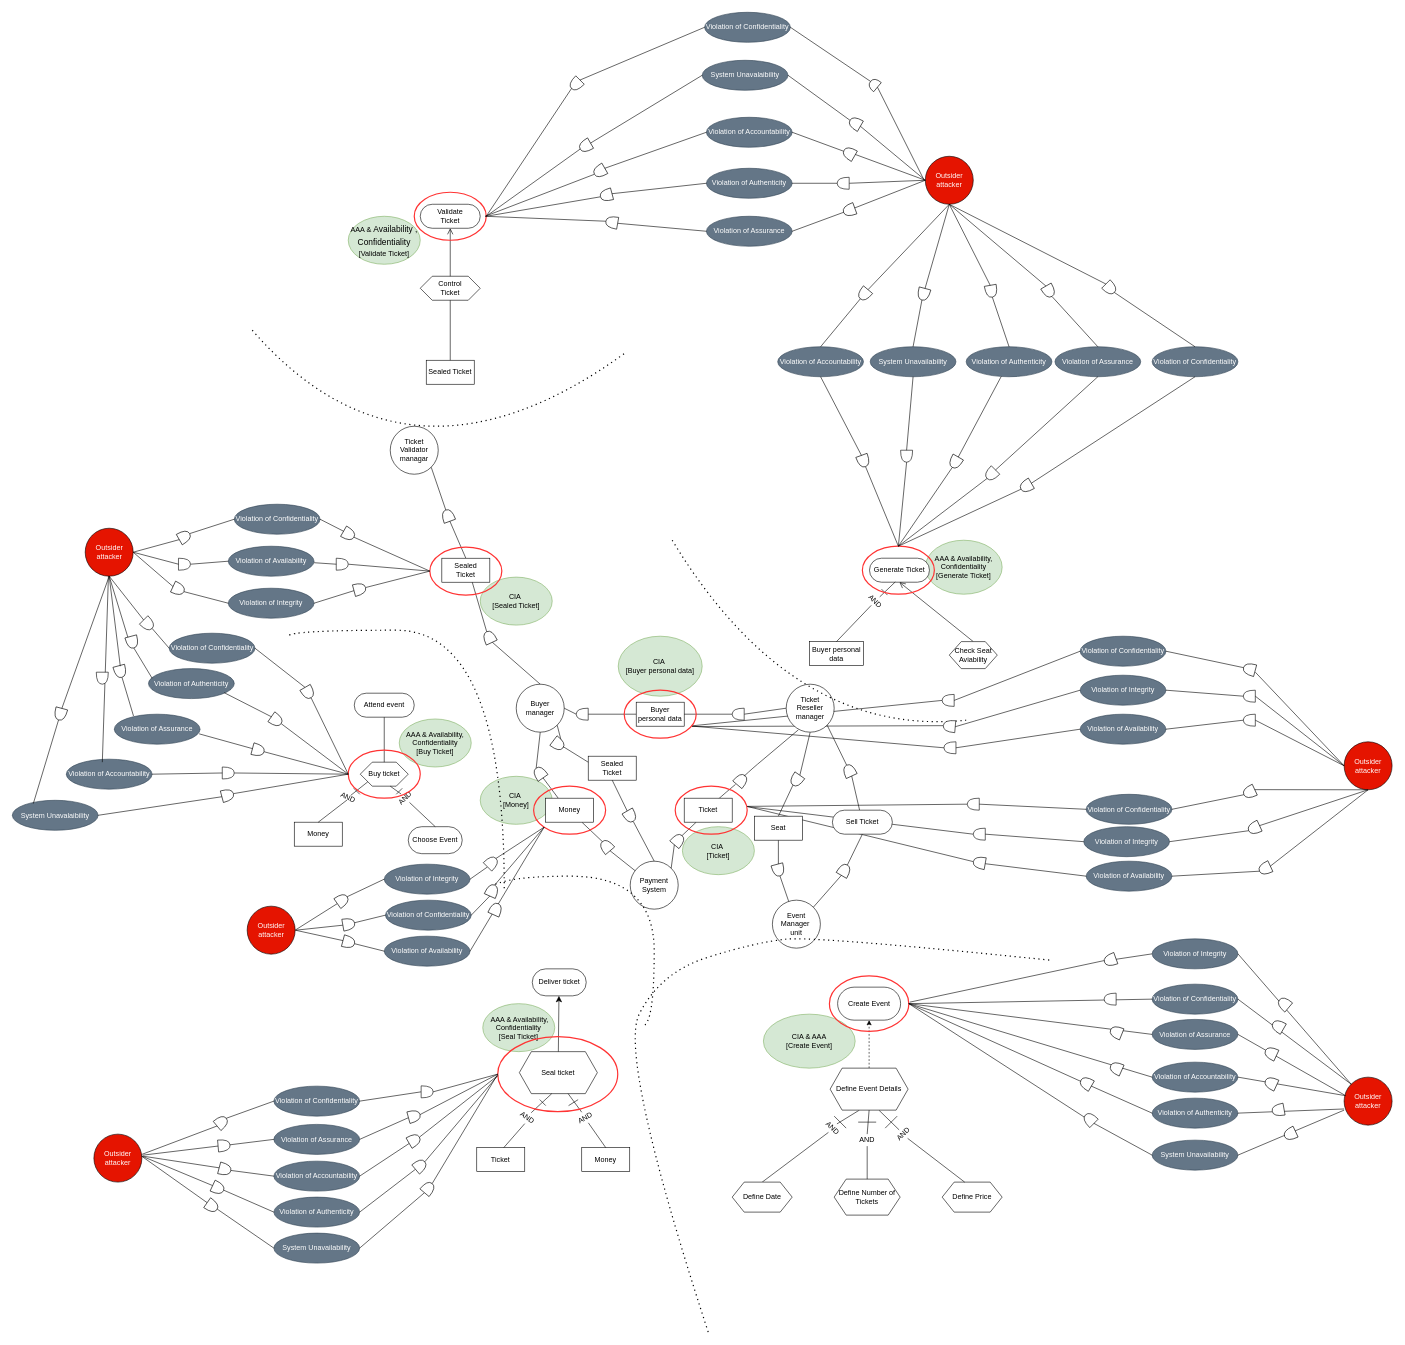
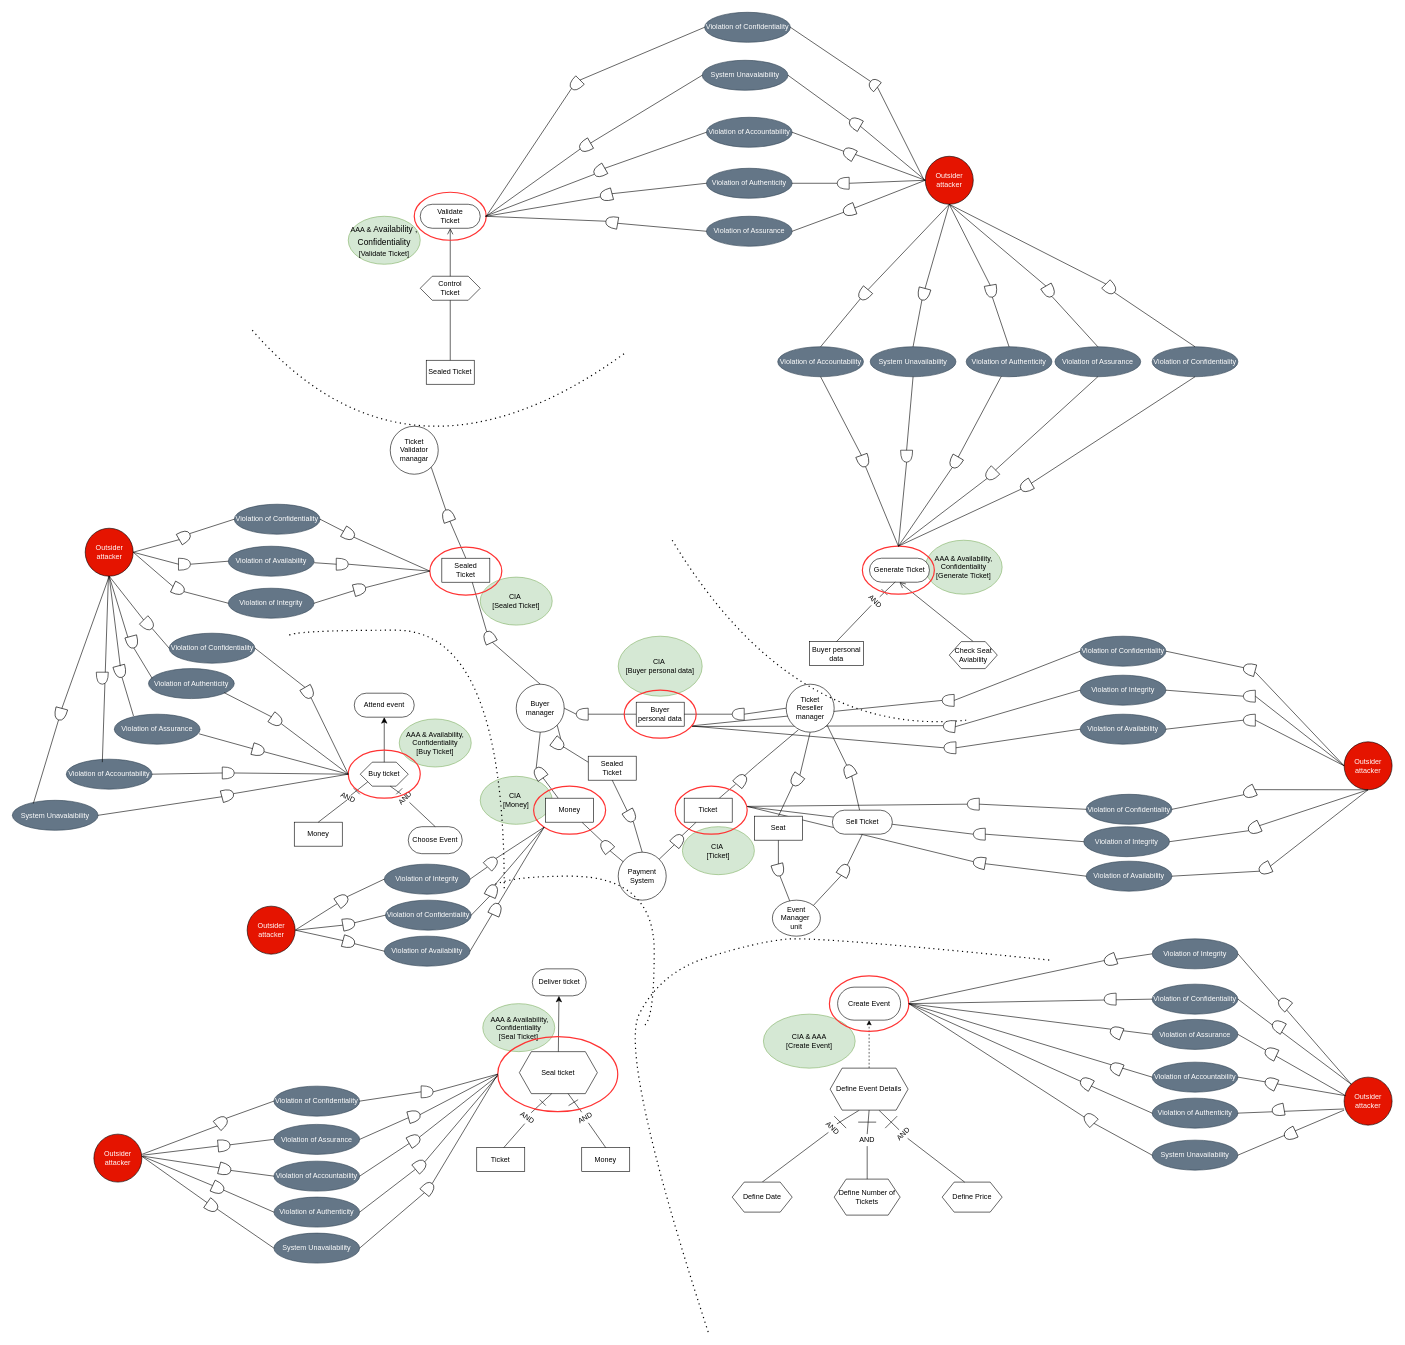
- <mxCell id="60" style="edgeStyle=none;rounded=0;orthogonalLoop=1;jettySize=auto;html=1;entryX=0.5;entryY=1;entryDx=0;entryDy=0;startArrow=none;startFill=0;endArrow=none;endFill=1;startSize=0;endSize=8;exitX=0.5;exitY=0;exitDx=0;exitDy=0;" parent="1" source="45" target="58" edge="1"><mxGeometry relative="1" as="geometry"><mxPoint x="640" y="1268" as="sourcePoint" /></mxGeometry></mxCell>
+ <mxCell id="60" style="edgeStyle=none;rounded=0;orthogonalLoop=1;jettySize=auto;html=1;entryX=0.5;entryY=1;entryDx=0;entryDy=0;startArrow=none;startFill=0;endArrow=classic;endFill=1;startSize=0;endSize=8;exitX=0.5;exitY=0;exitDx=0;exitDy=0;" parent="1" source="45" target="58" edge="1"><mxGeometry relative="1" as="geometry"><mxPoint x="640" y="1268" as="sourcePoint" /></mxGeometry></mxCell>
- <mxCell id="81" value="Payment&lt;br&gt;System" style="ellipse;whiteSpace=wrap;html=1;aspect=fixed;" parent="1" vertex="1"><mxGeometry x="1050" y="1435" width="80" height="80" as="geometry" /></mxCell>
+ <mxCell id="81" value="Payment&lt;br&gt;System" style="ellipse;whiteSpace=wrap;html=1;aspect=fixed;" parent="1" vertex="1"><mxGeometry x="1030" y="1420" width="80" height="80" as="geometry" /></mxCell>
- <mxCell id="21" value="Event Manager&amp;nbsp;&lt;br&gt;unit" style="ellipse;whiteSpace=wrap;html=1;aspect=fixed;" parent="1" vertex="1"><mxGeometry x="1287" y="1500" width="80" height="80" as="geometry" /></mxCell>
+ <mxCell id="21" value="Event Manager&amp;nbsp;&lt;br&gt;unit" style="ellipse;whiteSpace=wrap;html=1;aspect=fixed;" parent="1" vertex="1"><mxGeometry x="1287" y="1500" width="80" height="60" as="geometry" /></mxCell>
